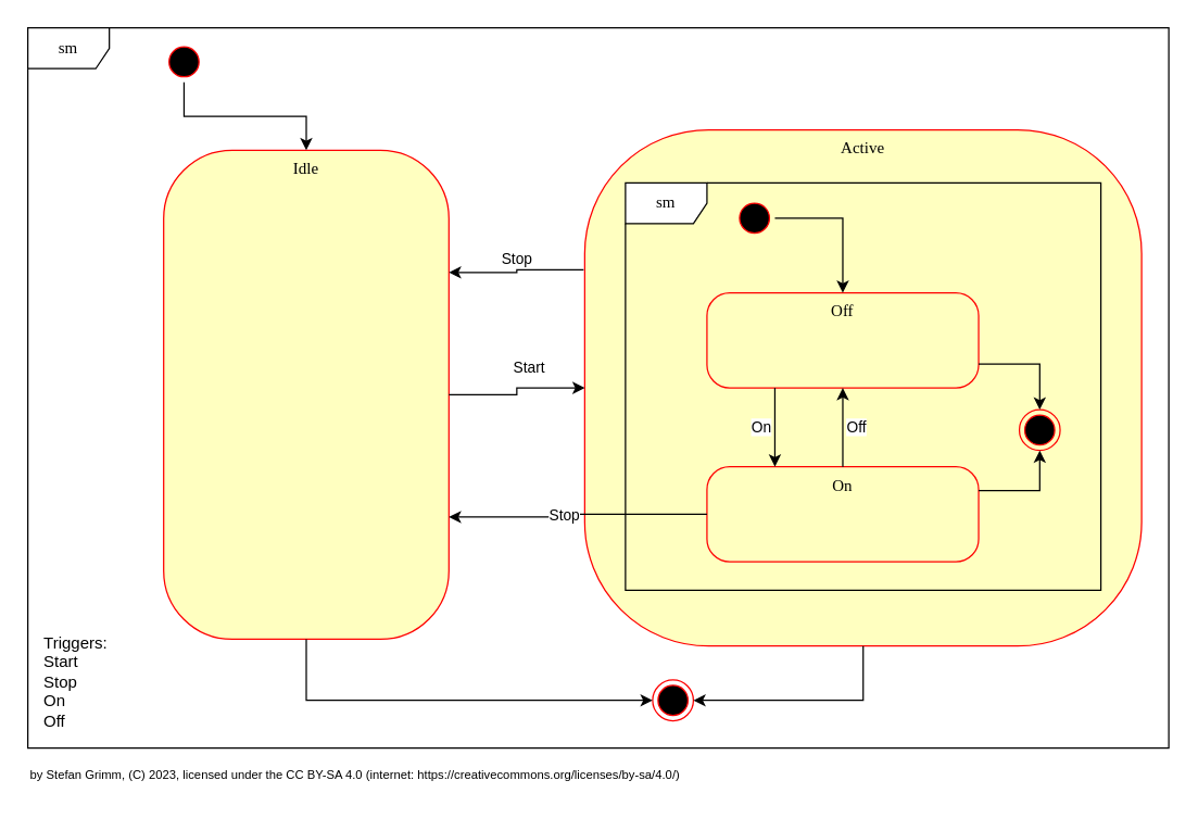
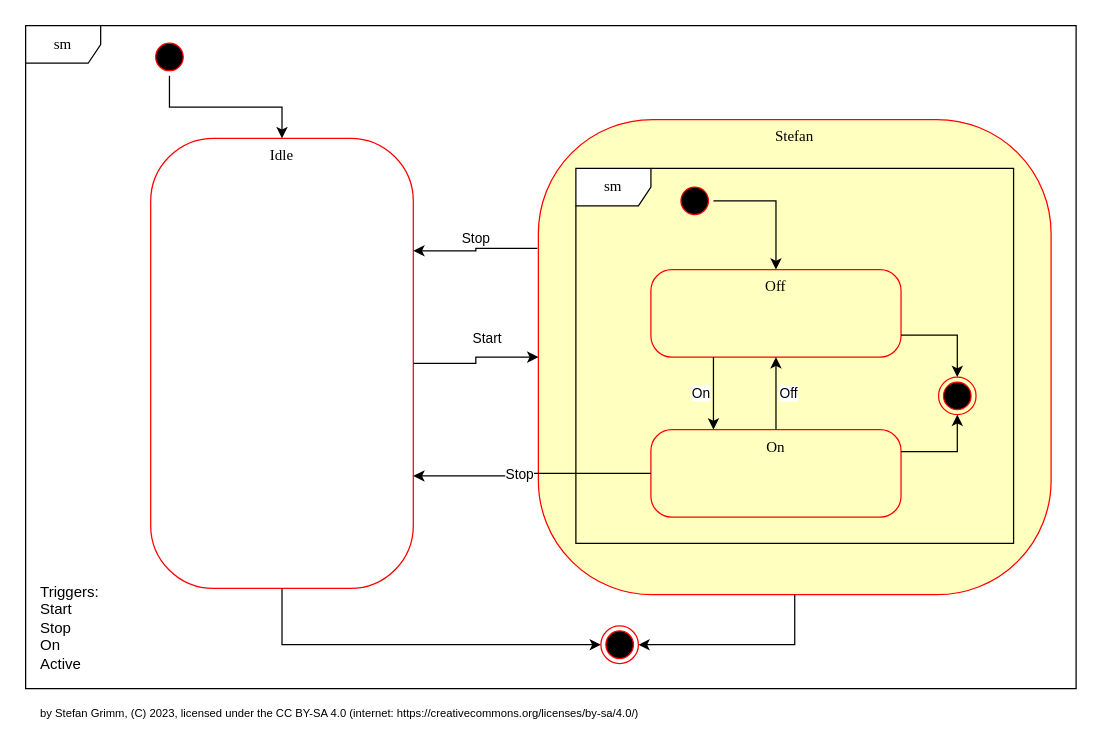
- <mxCell id="3" value="Active" style="rounded=1;whiteSpace=wrap;html=1;arcSize=24;fillColor=#ffffc0;strokeColor=#ff0000;shadow=0;comic=0;labelBackgroundColor=none;fontFamily=Verdana;fontSize=12;fontColor=#000000;align=center;verticalAlign=top;" parent="1" vertex="1"><mxGeometry x="430" y="95" width="410" height="380" as="geometry" /></mxCell>
+ <mxCell id="3" value="Stefan" style="rounded=1;whiteSpace=wrap;html=1;arcSize=24;fillColor=#ffffc0;strokeColor=#ff0000;shadow=0;comic=0;labelBackgroundColor=none;fontFamily=Verdana;fontSize=12;fontColor=#000000;align=center;verticalAlign=top;" parent="1" vertex="1"><mxGeometry x="430" y="95" width="410" height="380" as="geometry" /></mxCell>
- <mxCell id="5" value="Idle" style="rounded=1;whiteSpace=wrap;html=1;arcSize=24;fillColor=#ffffc0;strokeColor=#ff0000;shadow=0;comic=0;labelBackgroundColor=none;fontFamily=Verdana;fontSize=12;fontColor=#000000;align=center;verticalAlign=top;" parent="1" vertex="1"><mxGeometry x="120" y="110" width="210" height="360" as="geometry" /></mxCell>
+ <mxCell id="5" value="Idle" style="rounded=1;whiteSpace=wrap;html=1;arcSize=24;fillColor=#ffffff;strokeColor=#ff0000;shadow=0;comic=0;labelBackgroundColor=none;fontFamily=Verdana;fontSize=12;fontColor=#000000;align=center;verticalAlign=top;" parent="1" vertex="1"><mxGeometry x="120" y="110" width="210" height="360" as="geometry" /></mxCell>
- <mxCell id="13" value="Triggers:&lt;br&gt;Start&lt;br&gt;Stop&lt;br&gt;On&lt;br&gt;Off" style="text;html=1;strokeColor=none;fillColor=none;align=left;verticalAlign=bottom;whiteSpace=wrap;rounded=0;" parent="1" vertex="1"><mxGeometry x="30" y="430" width="100" height="110" as="geometry" /></mxCell>
+ <mxCell id="13" value="Triggers:&lt;br&gt;Start&lt;br&gt;Stop&lt;br&gt;On&lt;br&gt;Active" style="text;html=1;strokeColor=none;fillColor=none;align=left;verticalAlign=bottom;whiteSpace=wrap;rounded=0;" parent="1" vertex="1"><mxGeometry x="30" y="430" width="100" height="110" as="geometry" /></mxCell>
- <mxCell id="12" value="by Stefan Grimm, (C) 2023, licensed under the CC BY-SA 4.0 (internet: https://creativecommons.org/licenses/by-sa/4.0/)" style="text;html=1;strokeColor=none;fillColor=none;align=left;verticalAlign=middle;whiteSpace=wrap;rounded=0;fontSize=9;" parent="1" vertex="1"><mxGeometry x="20" y="560" width="500" height="20" as="geometry" /></mxCell>
+ <mxCell id="12" value="by Stefan Grimm, (C) 2023, licensed under the CC BY-SA 4.0 (internet: https://creativecommons.org/licenses/by-sa/4.0/)" style="text;html=1;strokeColor=none;fillColor=none;align=left;verticalAlign=middle;whiteSpace=wrap;rounded=0;fontSize=9;" parent="1" vertex="1"><mxGeometry x="30" y="560" width="500" height="20" as="geometry" /></mxCell>
